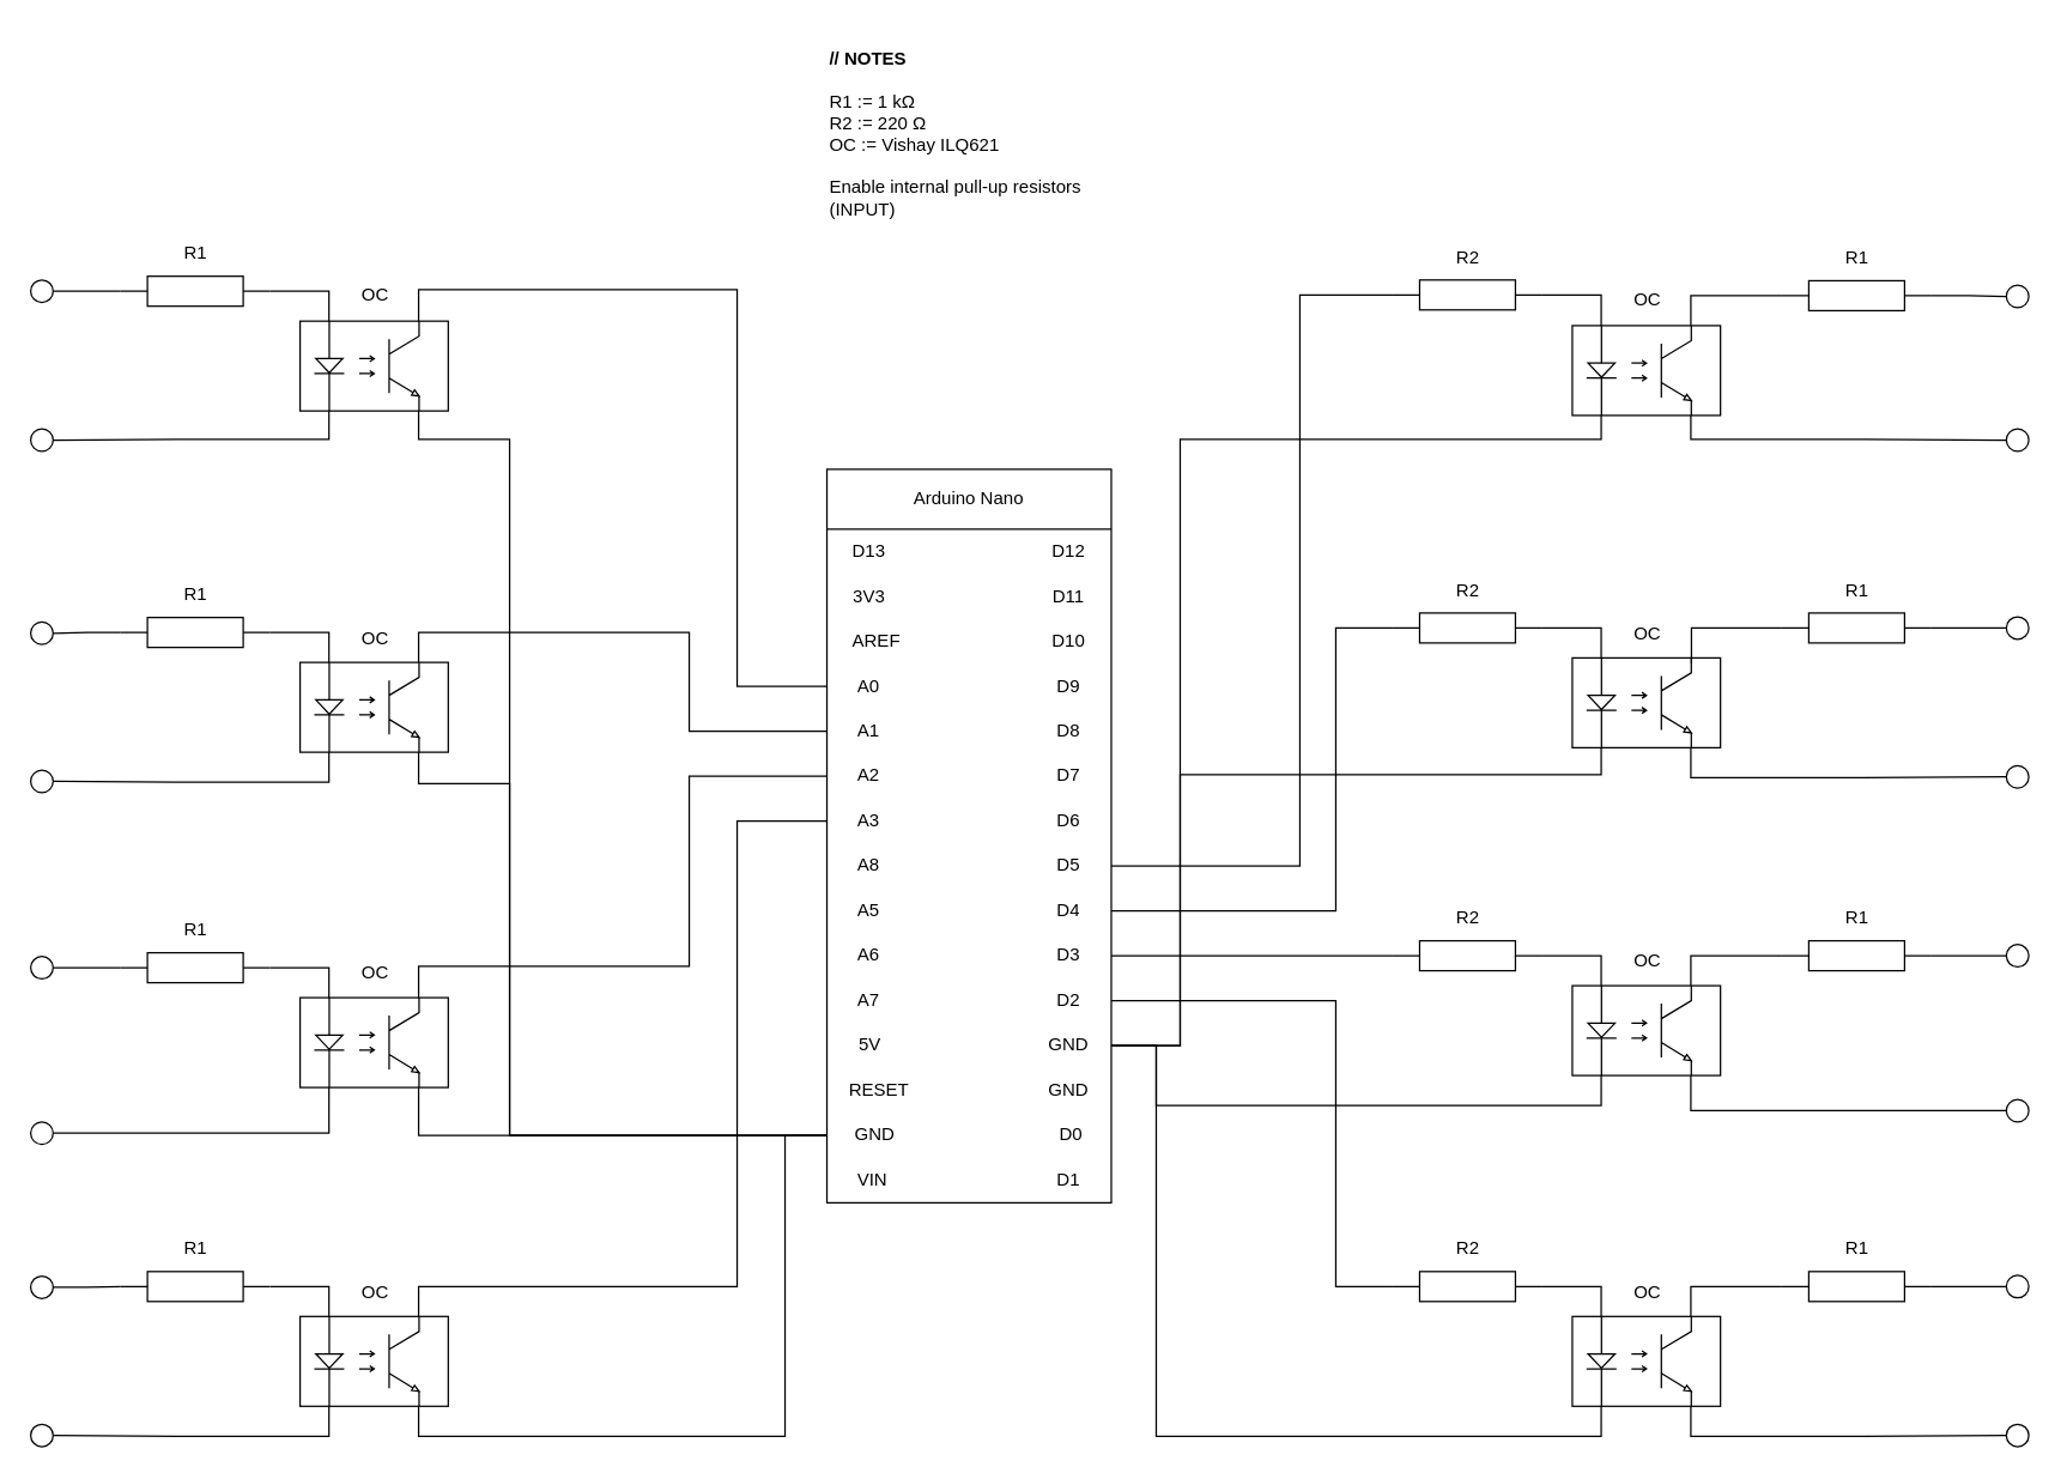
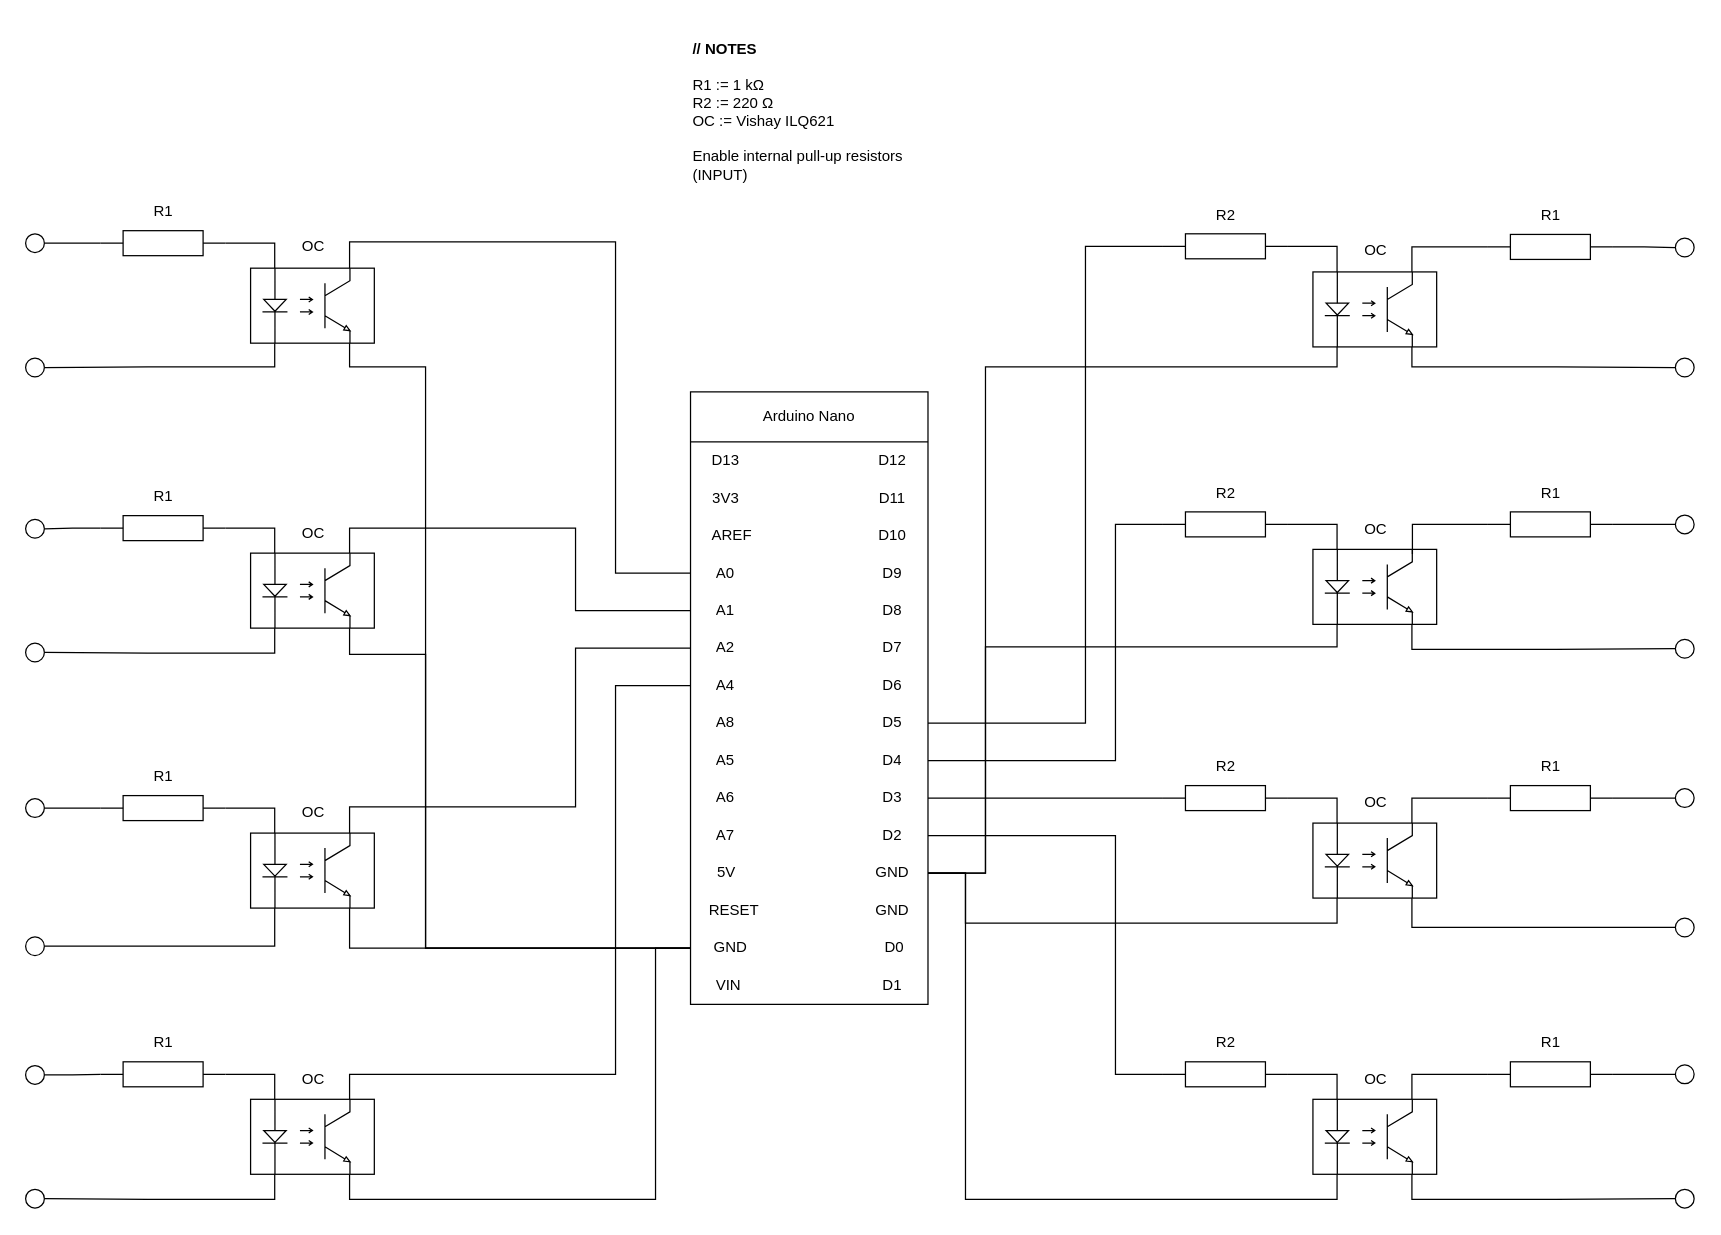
- <mxCell id="71" value="A3&lt;span style=&quot;white-space: pre;&quot;&gt;&#09;&lt;/span&gt;&lt;span style=&quot;white-space: pre;&quot;&gt;&#09;&lt;/span&gt;&lt;span style=&quot;white-space: pre;&quot;&gt;&#09;&lt;/span&gt;&lt;span style=&quot;white-space: pre;&quot;&gt;&#09;&lt;/span&gt;&lt;span style=&quot;white-space: pre;&quot;&gt;&#09;&lt;/span&gt;D6" style="text;strokeColor=none;fillColor=none;align=center;verticalAlign=middle;spacingLeft=4;spacingRight=4;overflow=hidden;points=[[0,0.5],[1,0.5]];portConstraint=eastwest;rotatable=0;whiteSpace=wrap;html=1;rounded=0;" parent="64" vertex="1"><mxGeometry y="220" width="190" height="30" as="geometry" /></mxCell>
+ <mxCell id="71" value="A4&lt;span style=&quot;white-space: pre;&quot;&gt;&#09;&lt;/span&gt;&lt;span style=&quot;white-space: pre;&quot;&gt;&#09;&lt;/span&gt;&lt;span style=&quot;white-space: pre;&quot;&gt;&#09;&lt;/span&gt;&lt;span style=&quot;white-space: pre;&quot;&gt;&#09;&lt;/span&gt;&lt;span style=&quot;white-space: pre;&quot;&gt;&#09;&lt;/span&gt;D6" style="text;strokeColor=none;fillColor=none;align=center;verticalAlign=middle;spacingLeft=4;spacingRight=4;overflow=hidden;points=[[0,0.5],[1,0.5]];portConstraint=eastwest;rotatable=0;whiteSpace=wrap;html=1;rounded=0;" parent="64" vertex="1"><mxGeometry y="220" width="190" height="30" as="geometry" /></mxCell>
